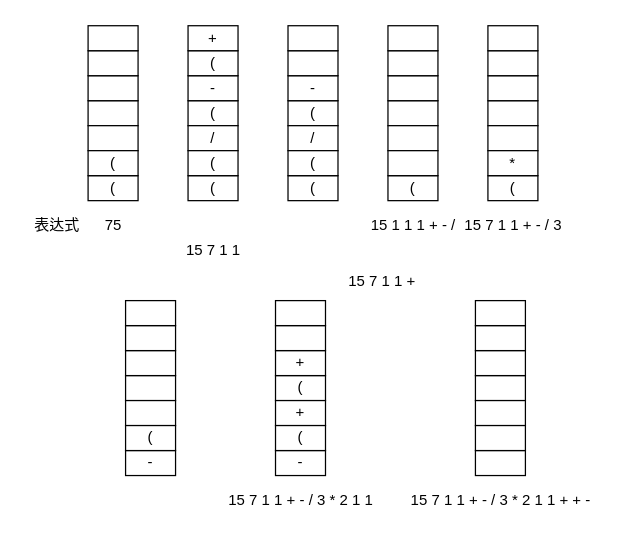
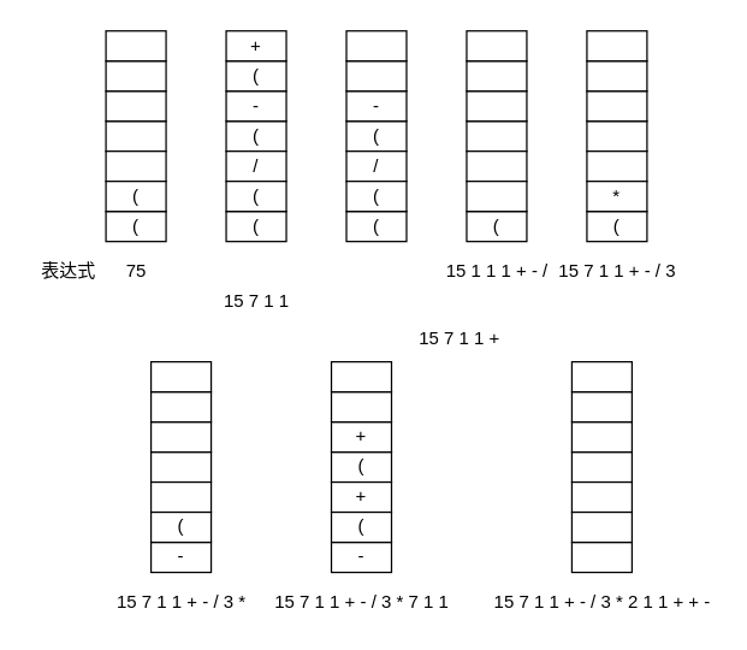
+ <mxCell id="50" value="15 7 1 1 + - / 3 *" style="text;html=1;align=center;verticalAlign=middle;resizable=0;points=[];autosize=1;strokeColor=none;fillColor=none;" vertex="1" parent="1"><mxGeometry x="70" y="390" width="100" height="20" as="geometry" /></mxCell>
- <mxCell id="58" value="15 7 1 1 + - / 3 * 2 1 1" style="text;html=1;align=center;verticalAlign=middle;resizable=0;points=[];autosize=1;strokeColor=none;fillColor=none;" vertex="1" parent="1"><mxGeometry x="175" y="390" width="130" height="20" as="geometry" /></mxCell>
+ <mxCell id="58" value="15 7 1 1 + - / 3 * 7 1 1" style="text;html=1;align=center;verticalAlign=middle;resizable=0;points=[];autosize=1;strokeColor=none;fillColor=none;" vertex="1" parent="1"><mxGeometry x="175" y="390" width="130" height="20" as="geometry" /></mxCell>
